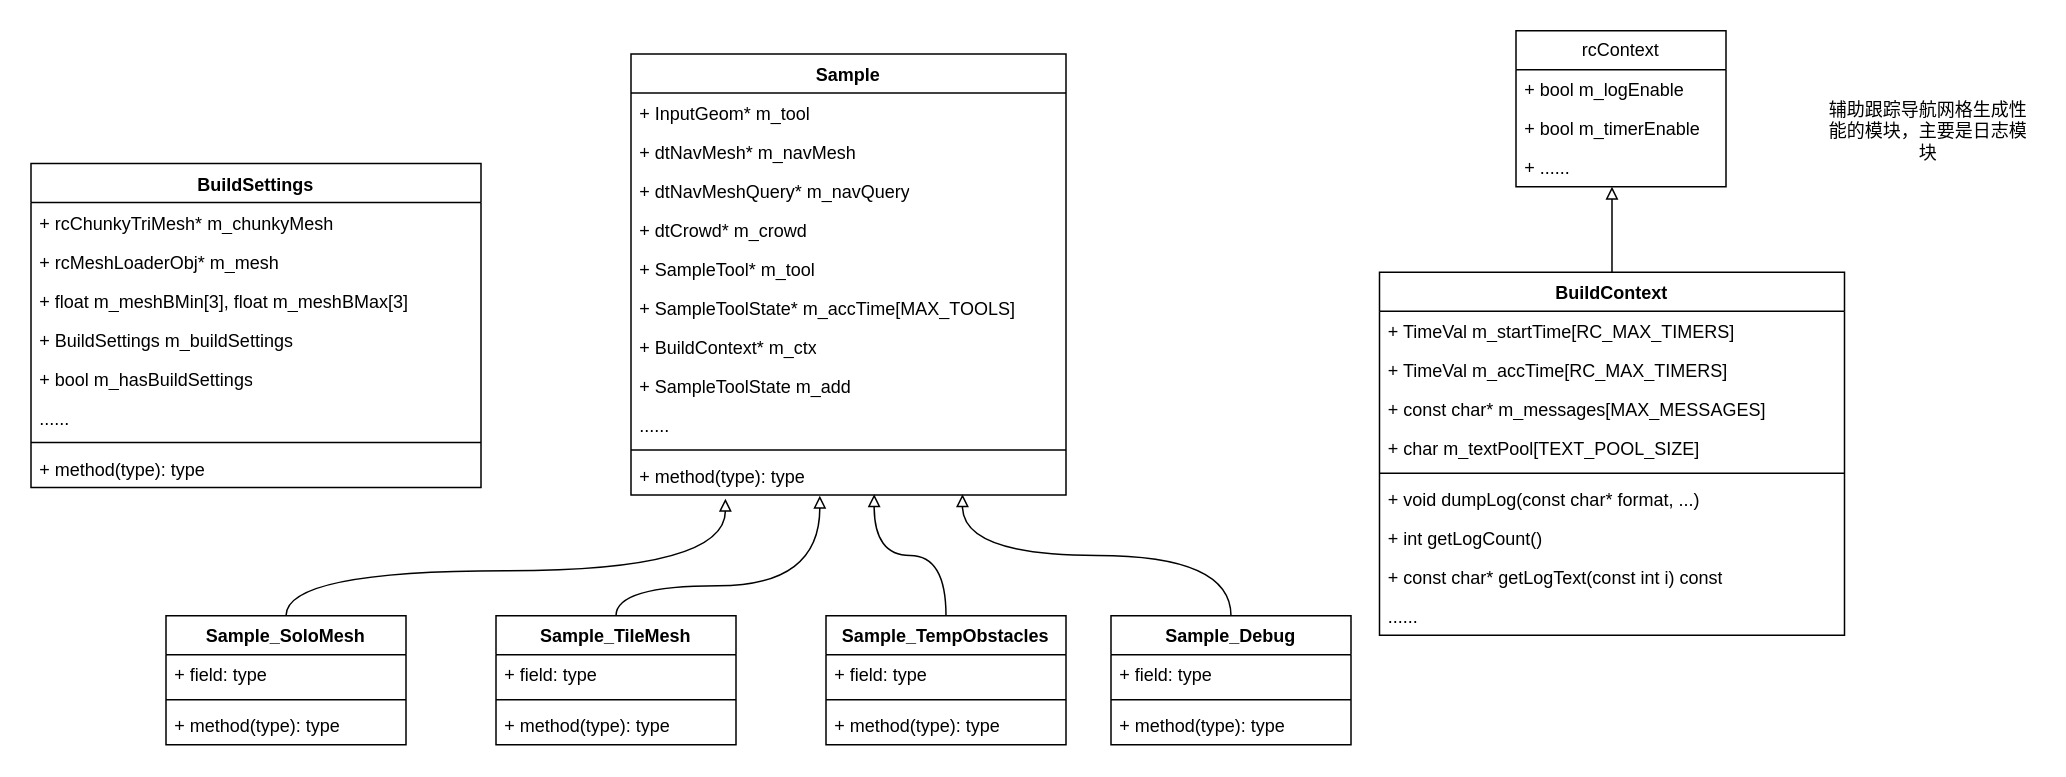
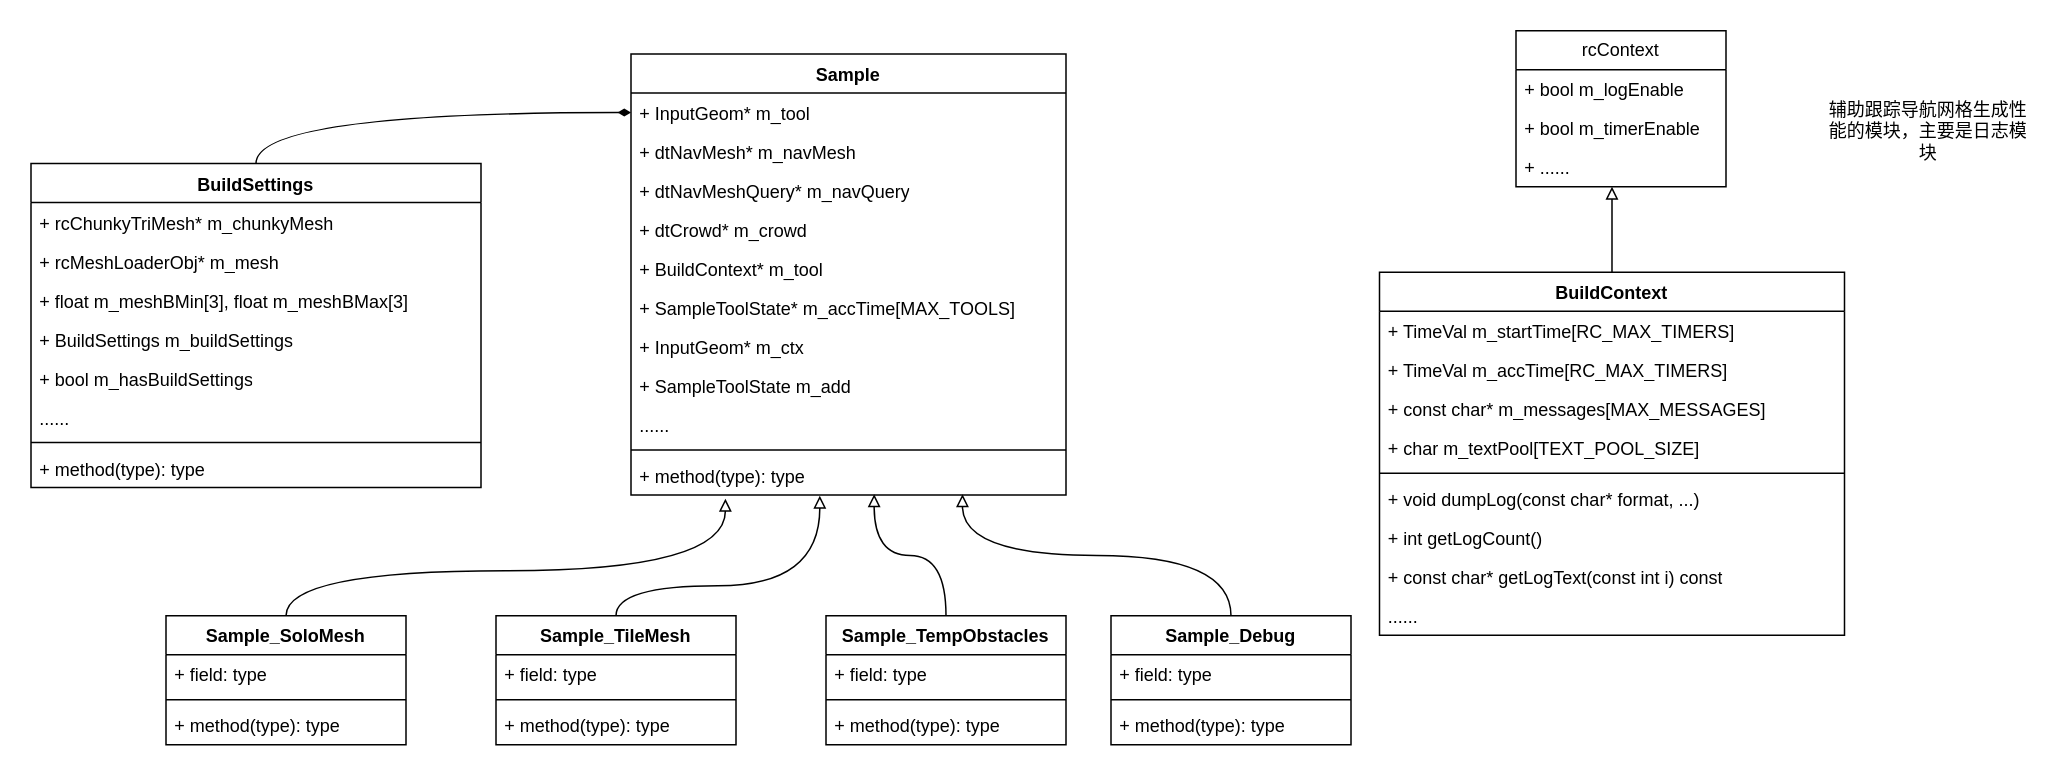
+ <mxCell id="30" style="edgeStyle=orthogonalEdgeStyle;rounded=0;orthogonalLoop=1;jettySize=auto;html=1;exitX=0.5;exitY=0;exitDx=0;exitDy=0;entryX=0;entryY=0.5;entryDx=0;entryDy=0;endArrow=diamondThin;endFill=1;curved=1;" edge="1" parent="1" source="31" target="19"><mxGeometry relative="1" as="geometry" /></mxCell>
- <mxCell id="23" value="+ SampleTool* m_tool" style="text;strokeColor=none;fillColor=none;align=left;verticalAlign=top;spacingLeft=4;spacingRight=4;overflow=hidden;rotatable=0;points=[[0,0.5],[1,0.5]];portConstraint=eastwest;whiteSpace=wrap;html=1;" vertex="1" parent="18"><mxGeometry y="130" width="290" height="26" as="geometry" /></mxCell>
+ <mxCell id="23" value="+ BuildContext* m_tool" style="text;strokeColor=none;fillColor=none;align=left;verticalAlign=top;spacingLeft=4;spacingRight=4;overflow=hidden;rotatable=0;points=[[0,0.5],[1,0.5]];portConstraint=eastwest;whiteSpace=wrap;html=1;" vertex="1" parent="18"><mxGeometry y="130" width="290" height="26" as="geometry" /></mxCell>
- <mxCell id="25" value="+ BuildContext* m_ctx" style="text;strokeColor=none;fillColor=none;align=left;verticalAlign=top;spacingLeft=4;spacingRight=4;overflow=hidden;rotatable=0;points=[[0,0.5],[1,0.5]];portConstraint=eastwest;whiteSpace=wrap;html=1;" vertex="1" parent="18"><mxGeometry y="182" width="290" height="26" as="geometry" /></mxCell>
+ <mxCell id="25" value="+ InputGeom* m_ctx" style="text;strokeColor=none;fillColor=none;align=left;verticalAlign=top;spacingLeft=4;spacingRight=4;overflow=hidden;rotatable=0;points=[[0,0.5],[1,0.5]];portConstraint=eastwest;whiteSpace=wrap;html=1;" vertex="1" parent="18"><mxGeometry y="182" width="290" height="26" as="geometry" /></mxCell>
